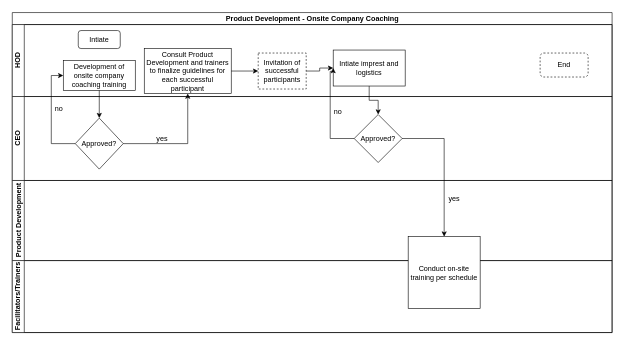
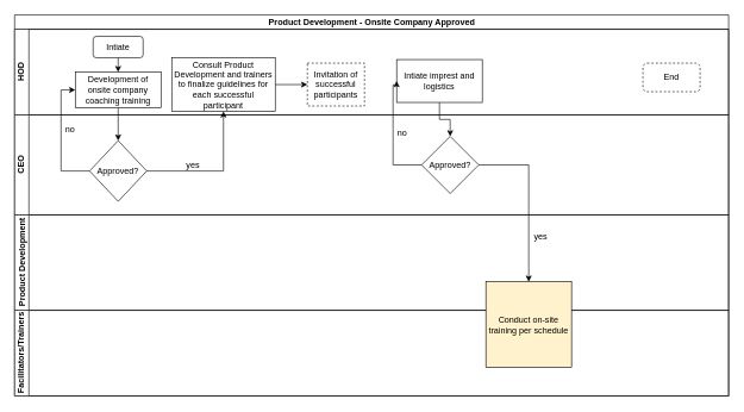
- <mxCell id="2" value="Product Development - Onsite Company Coaching" style="swimlane;html=1;childLayout=stackLayout;resizeParent=1;resizeParentMax=0;horizontal=1;startSize=20;horizontalStack=0;" vertex="1" parent="1"><mxGeometry x="20" y="20" width="1000" height="533.5" as="geometry" /></mxCell>
+ <mxCell id="2" value="Product Development - Onsite Company Approved" style="swimlane;html=1;childLayout=stackLayout;resizeParent=1;resizeParentMax=0;horizontal=1;startSize=20;horizontalStack=0;" vertex="1" parent="1"><mxGeometry x="20" y="20" width="1000" height="533.5" as="geometry" /></mxCell>
+ <mxCell id="9" value="" style="endArrow=classic;html=1;exitX=0.5;exitY=1;exitDx=0;exitDy=0;" edge="1" parent="3" source="4" target="7"><mxGeometry width="50" height="50" relative="1" as="geometry"><mxPoint x="470" y="250" as="sourcePoint" /><mxPoint x="520" y="200" as="targetPoint" /></mxGeometry></mxCell>
- <mxCell id="27" value="" style="edgeStyle=orthogonalEdgeStyle;rounded=0;orthogonalLoop=1;jettySize=auto;html=1;" edge="1" parent="1" source="6" target="26"><mxGeometry relative="1" as="geometry" /></mxCell>
- <mxCell id="22" value="Conduct on-site training per schedule" style="whiteSpace=wrap;html=1;rounded=0;" vertex="1" parent="21"><mxGeometry x="660" y="-40" width="120" height="120" as="geometry" /></mxCell>
+ <mxCell id="22" value="Conduct on-site training per schedule" style="whiteSpace=wrap;html=1;rounded=0;fillColor=#fff2cc;" vertex="1" parent="21"><mxGeometry x="660" y="-40" width="120" height="120" as="geometry" /></mxCell>
